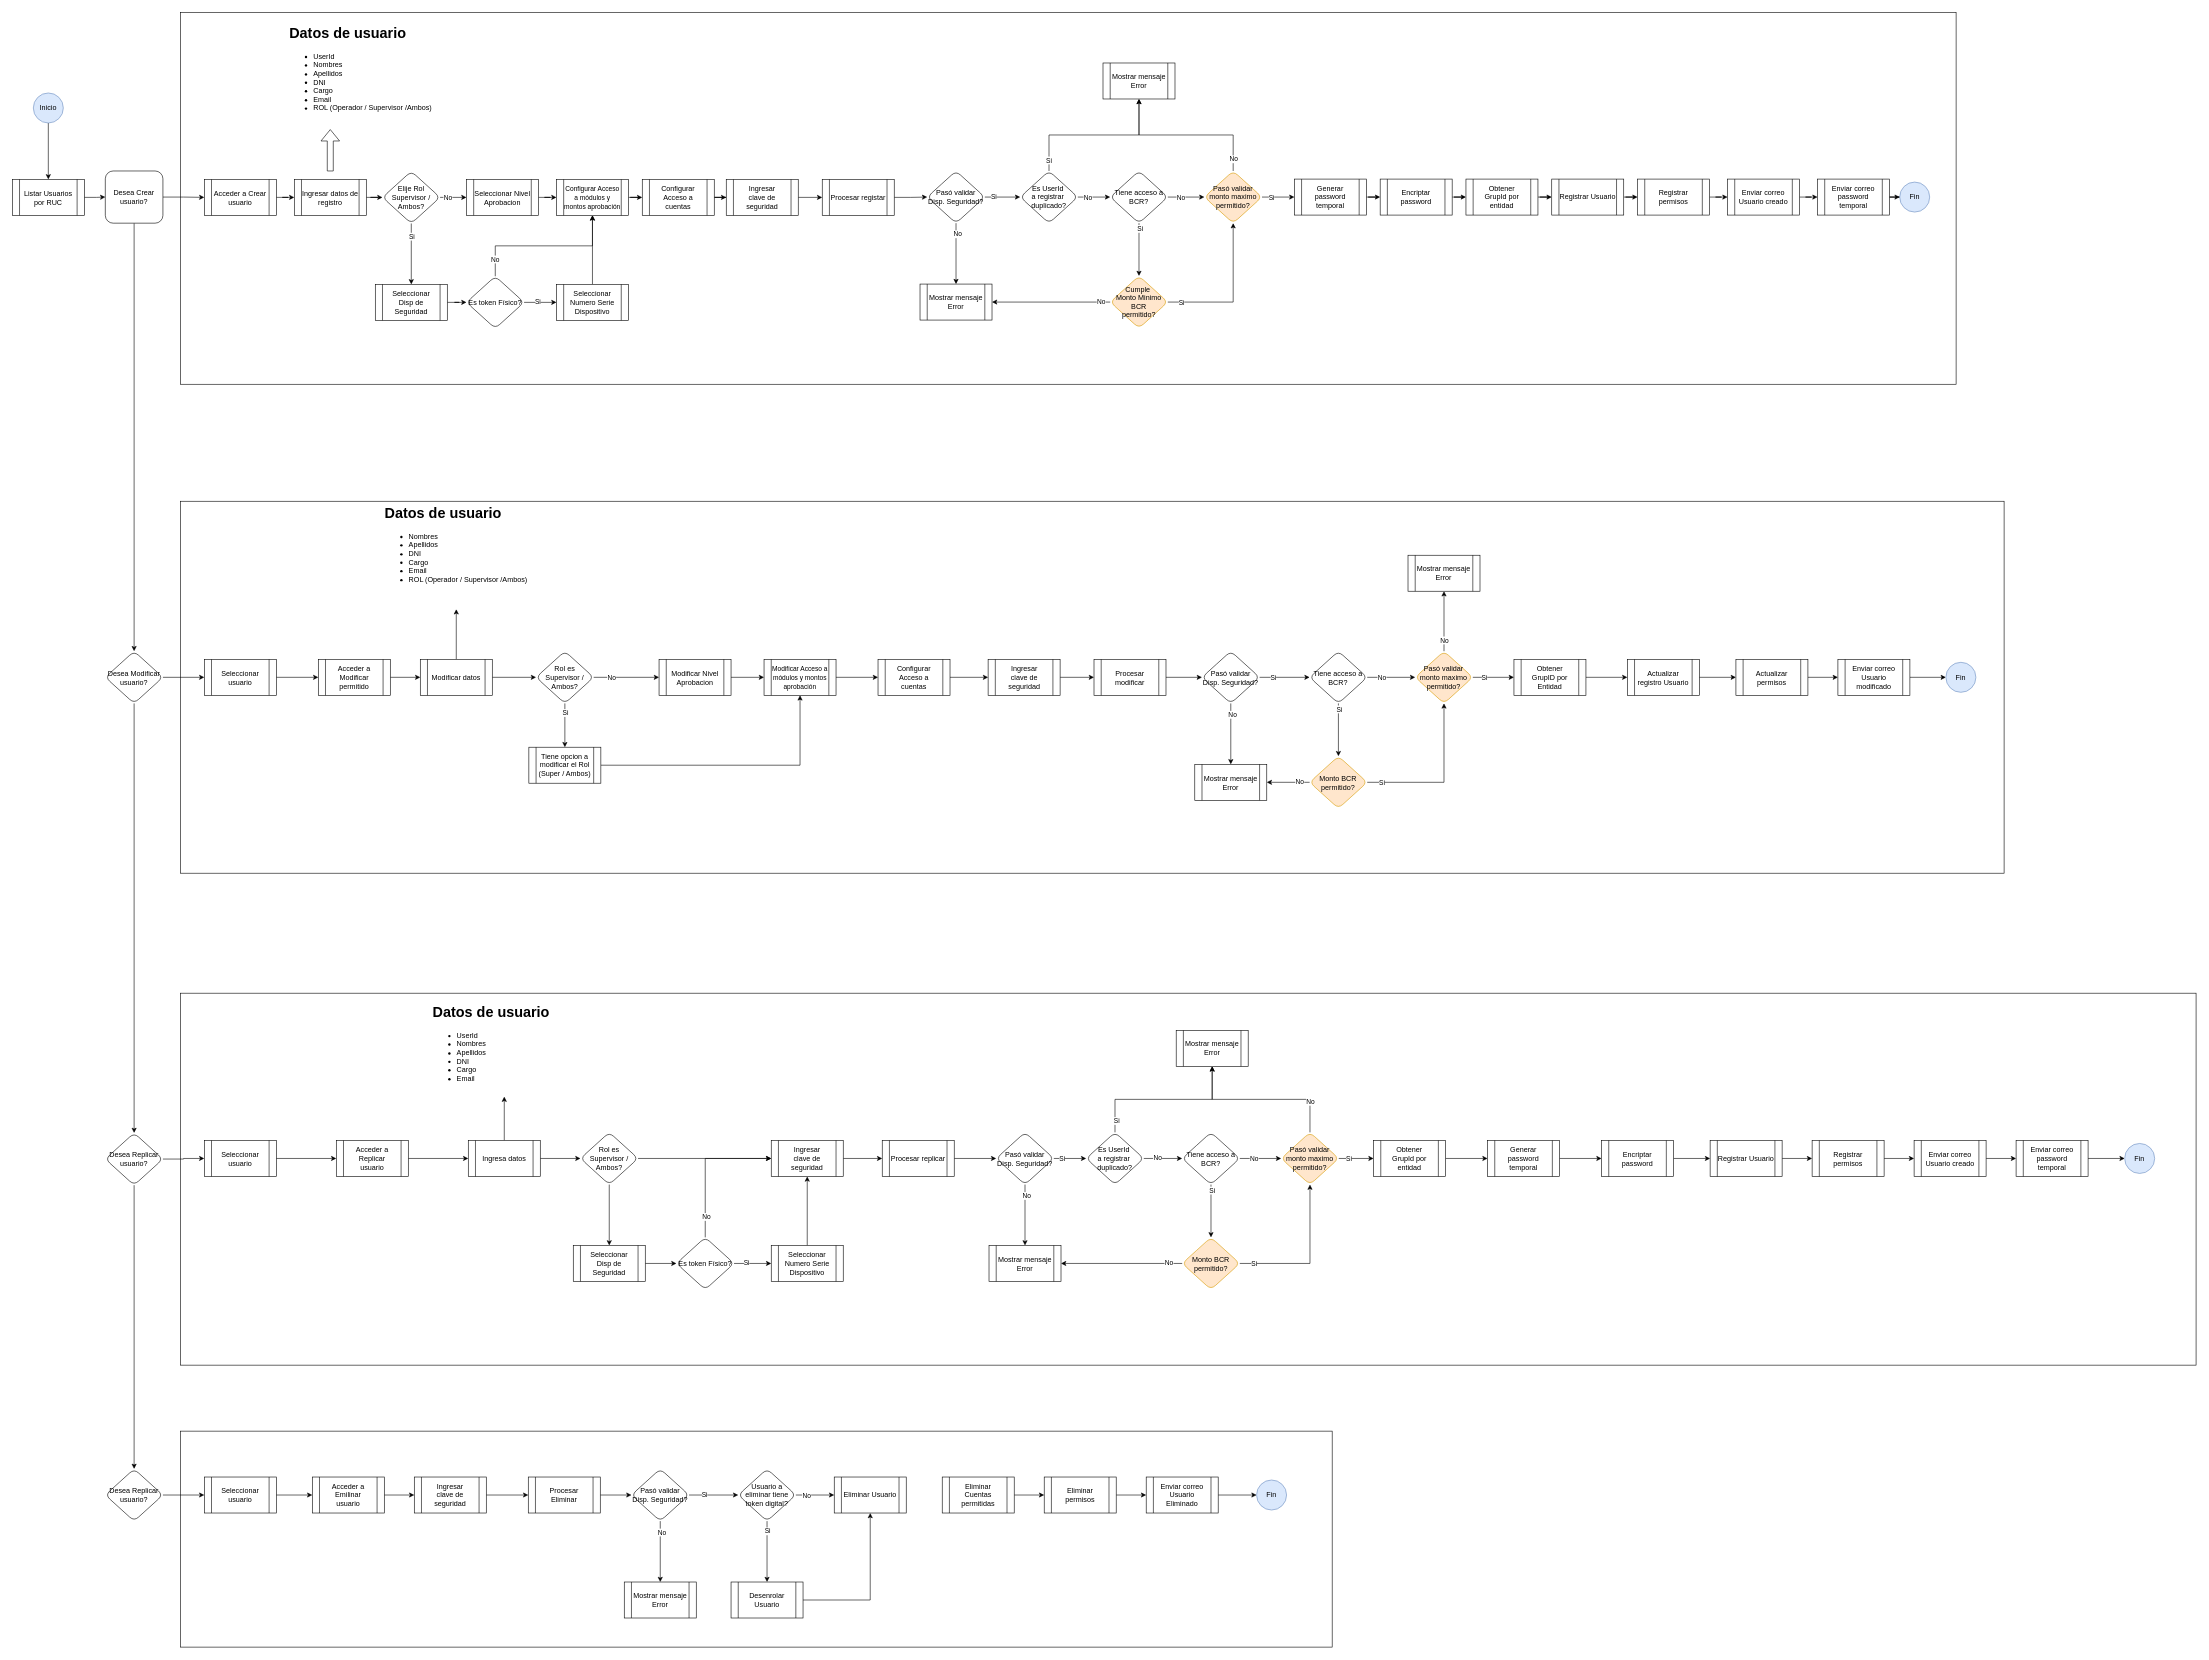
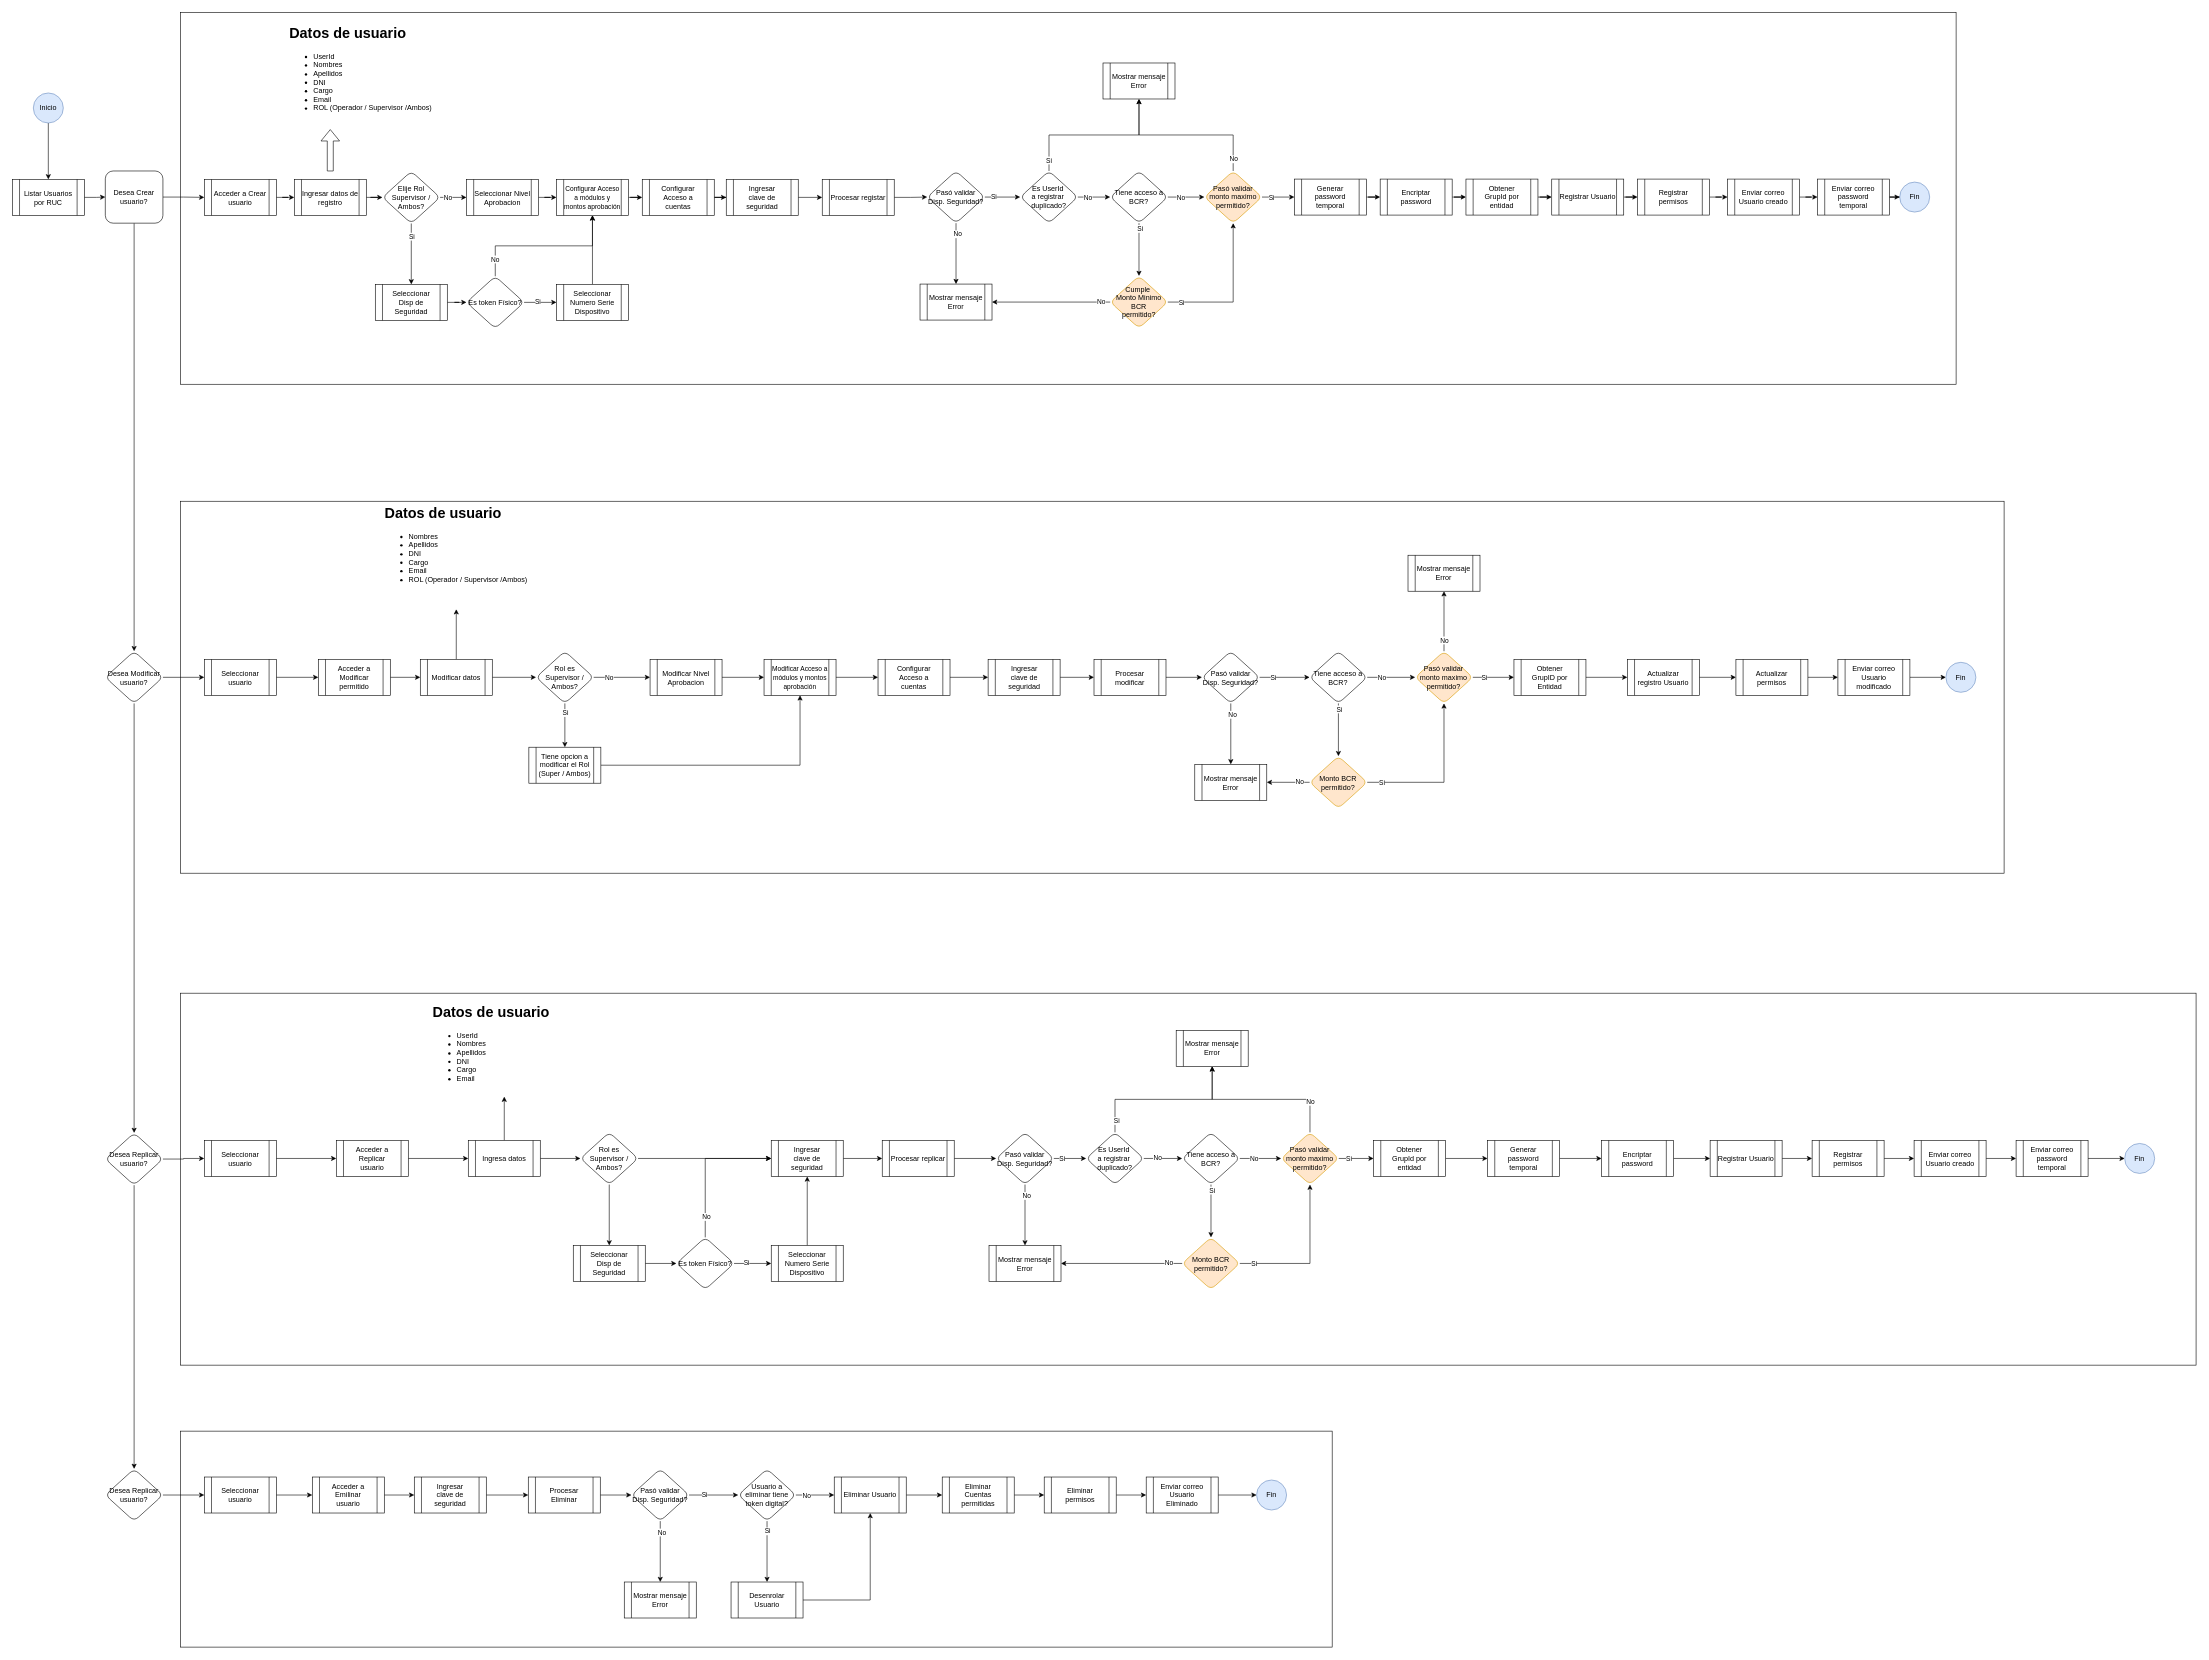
- <mxCell id="100" value="Modificar Nivel Aprobacion" style="shape=process;whiteSpace=wrap;html=1;backgroundOutline=1;" parent="1" vertex="1"><mxGeometry x="1098" y="1098.5" width="120" height="60" as="geometry" /></mxCell>
+ <mxCell id="100" value="Modificar Nivel Aprobacion" style="shape=process;whiteSpace=wrap;html=1;backgroundOutline=1;" parent="1" vertex="1"><mxGeometry x="1083" y="1098.5" width="120" height="60" as="geometry" /></mxCell>
+ <mxCell id="218" value="" style="edgeStyle=orthogonalEdgeStyle;rounded=0;orthogonalLoop=1;jettySize=auto;html=1;entryX=0;entryY=0.5;entryDx=0;entryDy=0;" parent="1" source="219" target="243" edge="1"><mxGeometry relative="1" as="geometry" /></mxCell>
